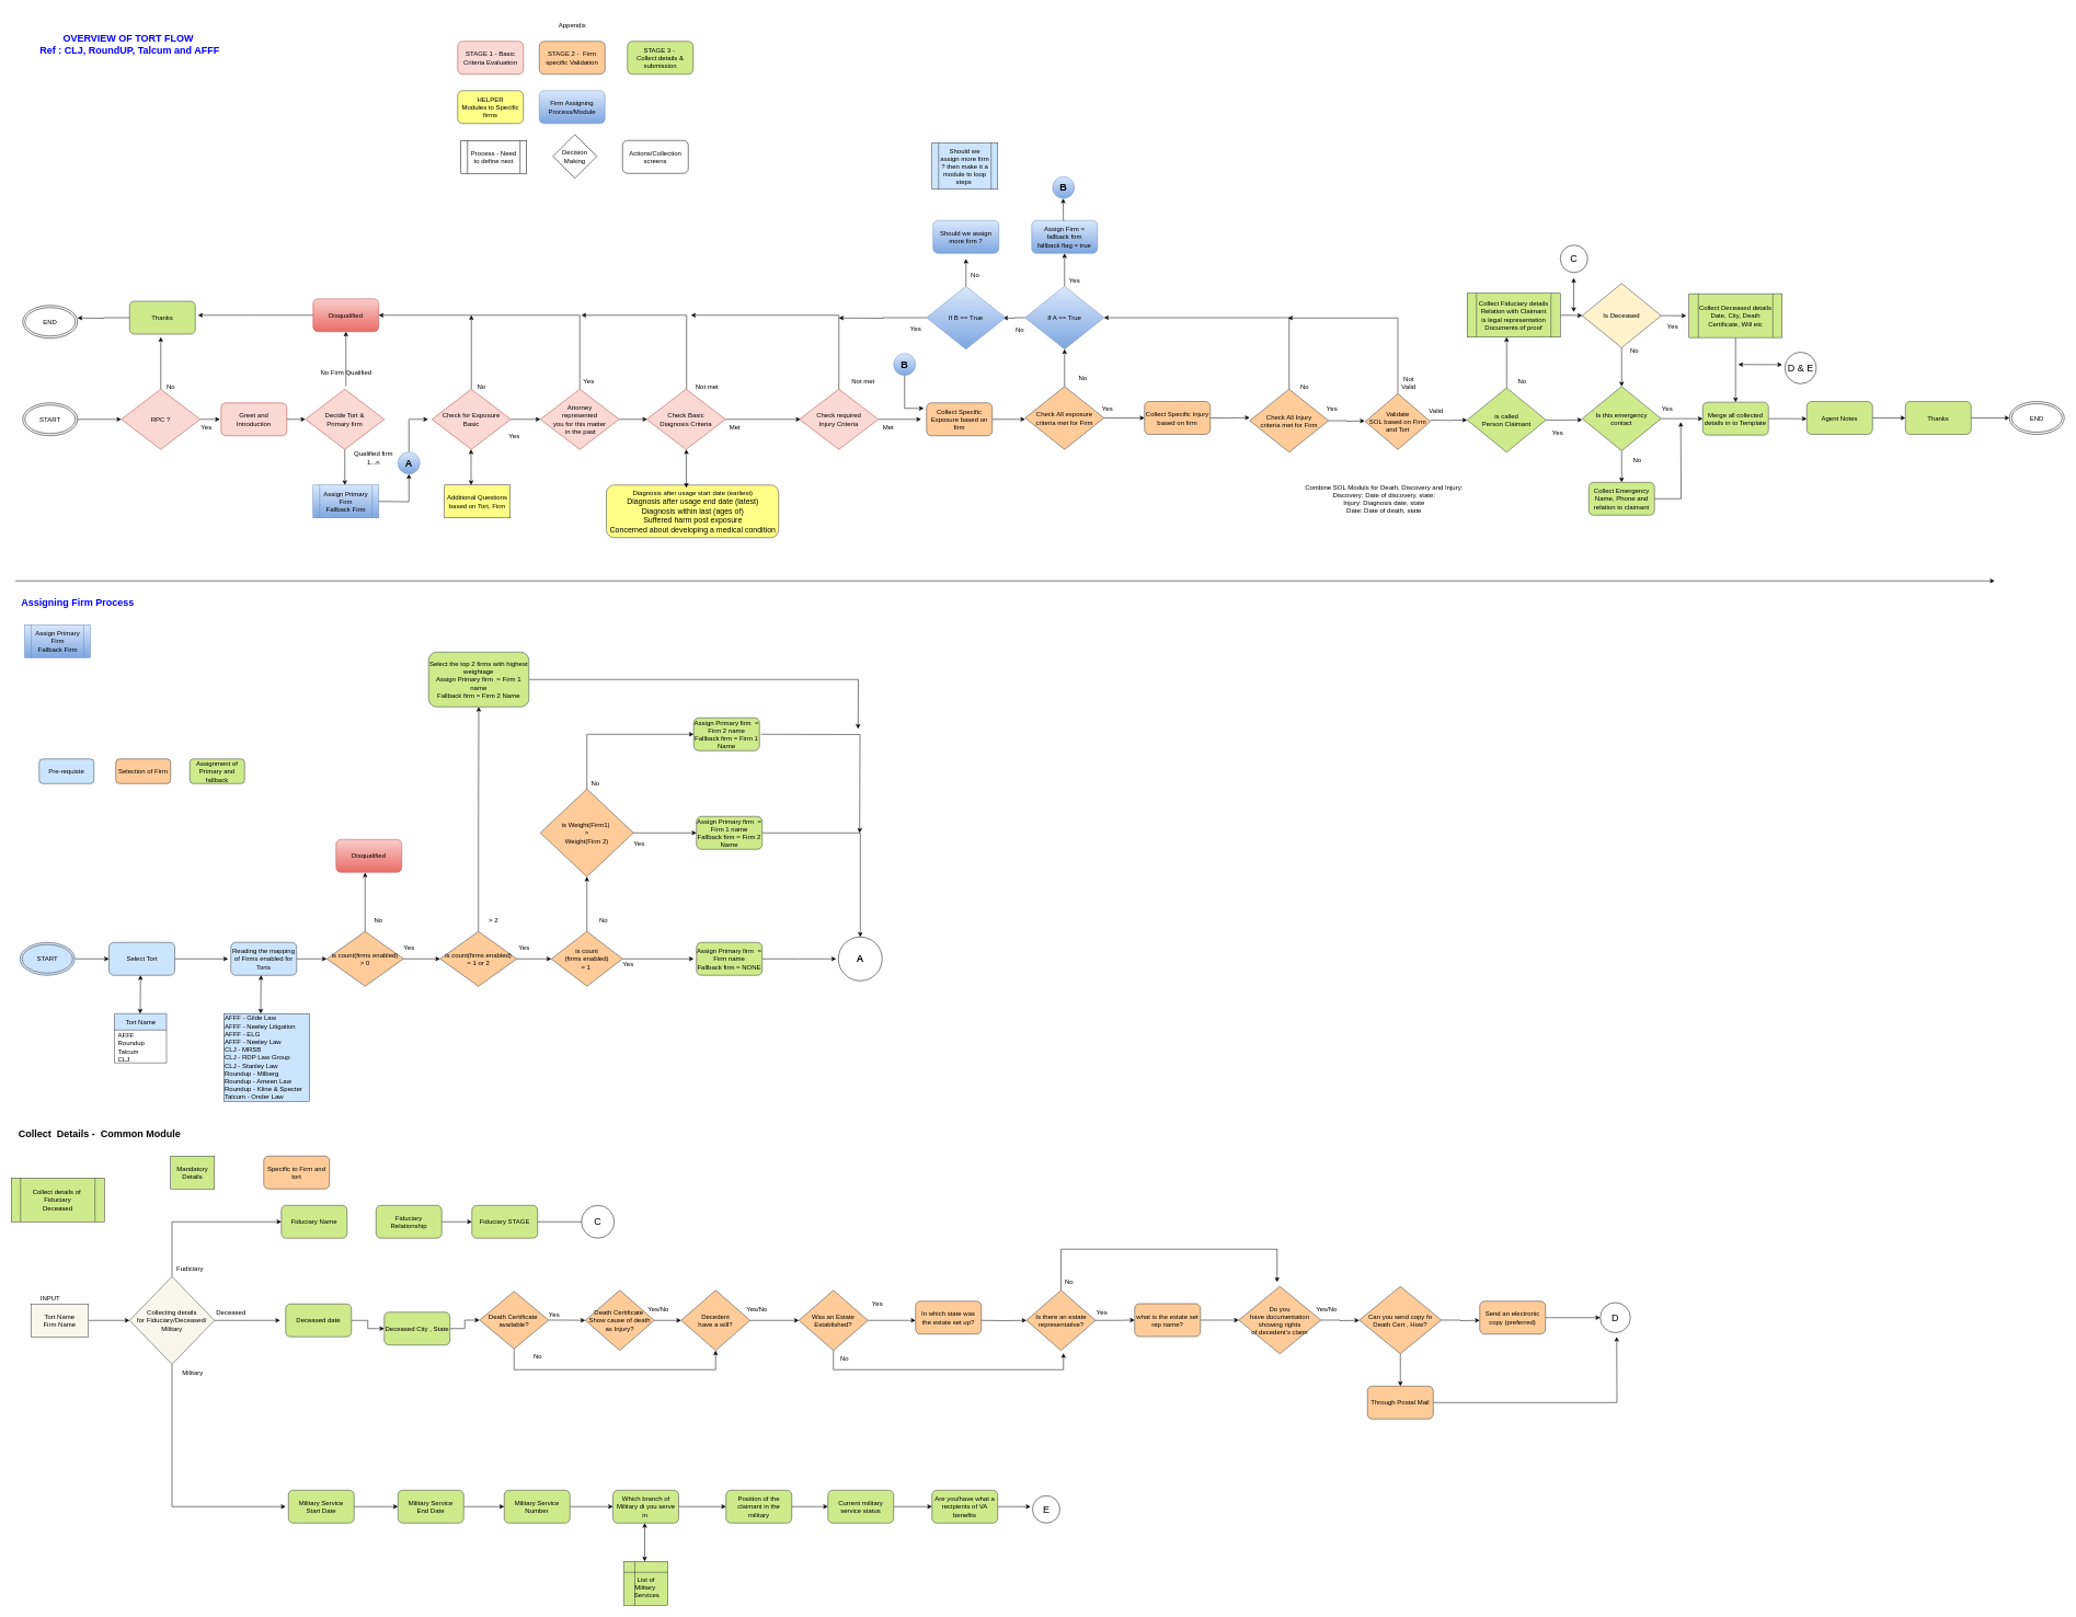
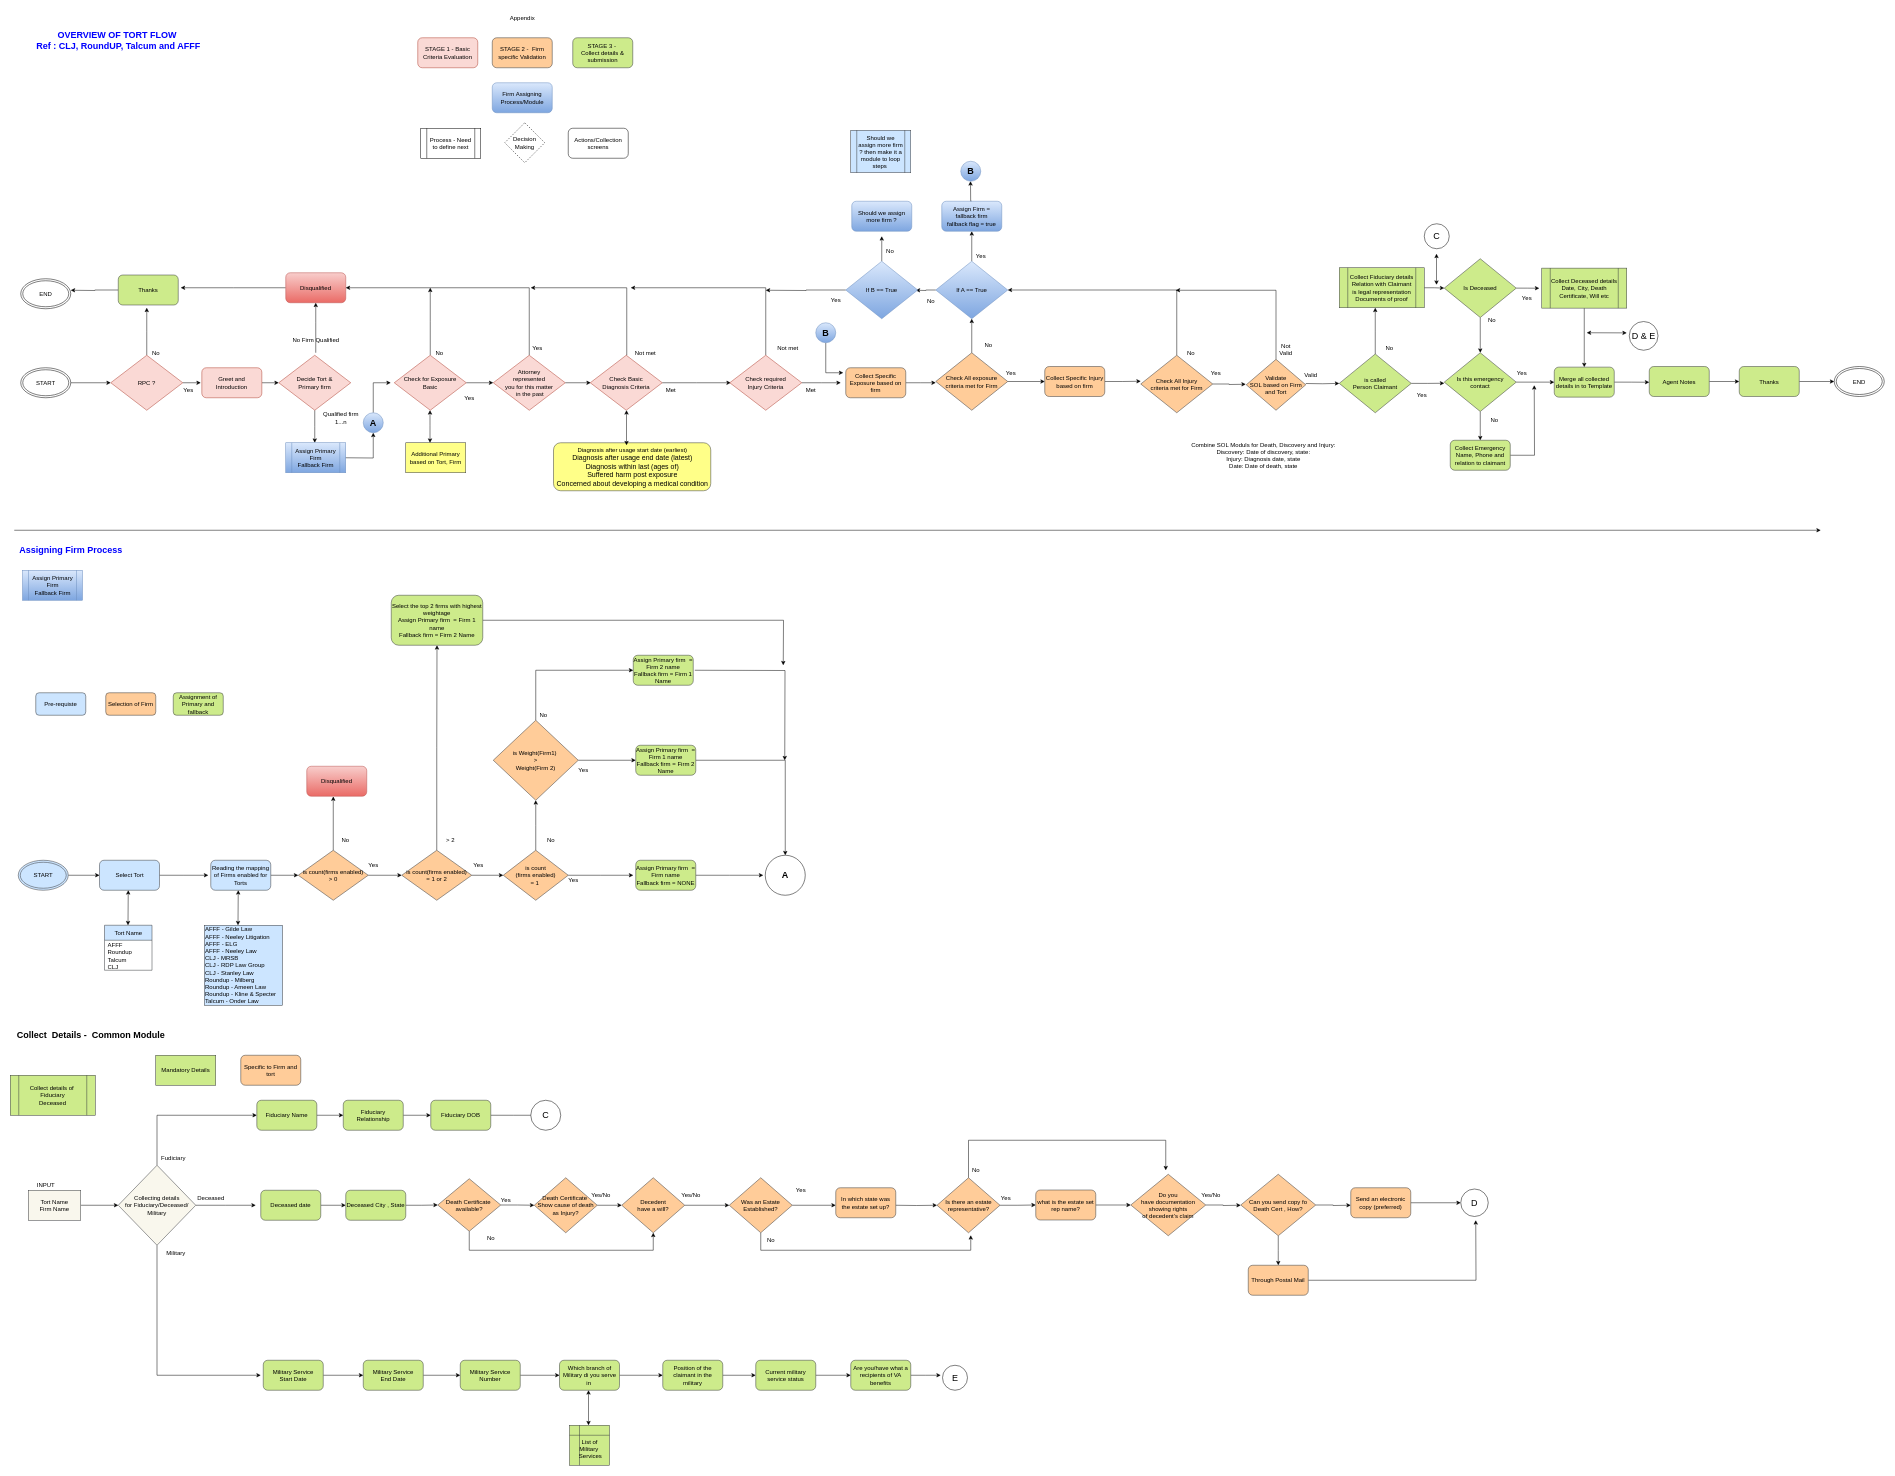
- <mxCell id="131" value="Appendix" style="text;html=1;align=center;verticalAlign=middle;resizable=0;points=[];autosize=1;strokeColor=none;fillColor=none;" vertex="1" parent="1"><mxGeometry x="1009" y="30" width="70" height="30" as="geometry" /></mxCell>
+ <mxCell id="131" value="Appendix" style="text;html=1;align=center;verticalAlign=middle;resizable=0;points=[];autosize=1;strokeColor=none;fillColor=none;" vertex="1" parent="1"><mxGeometry x="1009" y="20" width="70" height="30" as="geometry" /></mxCell>
- <mxCell id="124" value="HELPER&lt;br&gt;Modules to Specific firms" style="rounded=1;whiteSpace=wrap;html=1;fillColor=#ffff88;strokeColor=#36393d;" vertex="1" parent="1"><mxGeometry x="835" y="165" width="120" height="60" as="geometry" /></mxCell>
- <mxCell id="145" value="Decision Making" style="rhombus;whiteSpace=wrap;html=1;" vertex="1" parent="1"><mxGeometry x="1009" y="245" width="80" height="80" as="geometry" /></mxCell>
+ <mxCell id="145" value="Decision Making" style="rhombus;whiteSpace=wrap;html=1;dashed=1;" vertex="1" parent="1"><mxGeometry x="1009" y="245" width="80" height="80" as="geometry" /></mxCell>
- <mxCell id="139" value="Is Deceased" style="rhombus;whiteSpace=wrap;html=1;fillColor=#fff2cc;strokeColor=#36393d;" vertex="1" parent="1"><mxGeometry x="2888" y="517" width="144" height="117.5" as="geometry" /></mxCell>
+ <mxCell id="139" value="Is Deceased" style="rhombus;whiteSpace=wrap;html=1;fillColor=#cdeb8b;strokeColor=#36393d;" vertex="1" parent="1"><mxGeometry x="2888" y="517" width="144" height="117.5" as="geometry" /></mxCell>
- <mxCell id="69" value="Additional Questions based on Tort, Firm" style="rounded=0;whiteSpace=wrap;html=1;fillColor=#ffff88;strokeColor=#36393d;" vertex="1" parent="1"><mxGeometry x="811" y="885" width="120" height="60" as="geometry" /></mxCell>
+ <mxCell id="69" value="Additional Primary based on Tort, Firm" style="rounded=0;whiteSpace=wrap;html=1;fillColor=#ffff88;strokeColor=#36393d;" vertex="1" parent="1"><mxGeometry x="811" y="885" width="120" height="60" as="geometry" /></mxCell>
- <mxCell id="201" value="Mandatory Details" style="rounded=0;whiteSpace=wrap;html=1;fillColor=#cdeb8b;strokeColor=#36393d;" vertex="1" parent="1"><mxGeometry x="311" y="2110" width="80" height="60" as="geometry" /></mxCell>
+ <mxCell id="201" value="Mandatory Details" style="rounded=0;whiteSpace=wrap;html=1;fillColor=#cdeb8b;strokeColor=#36393d;" vertex="1" parent="1"><mxGeometry x="311" y="2110" width="120" height="60" as="geometry" /></mxCell>
+ <mxCell id="169" style="edgeStyle=orthogonalEdgeStyle;rounded=0;orthogonalLoop=1;jettySize=auto;html=1;exitX=1;exitY=0.5;exitDx=0;exitDy=0;entryX=0;entryY=0.5;entryDx=0;entryDy=0;" edge="1" parent="1" source="170" target="172"><mxGeometry relative="1" as="geometry" /></mxCell>
- <mxCell id="174" value="Fiduciary STAGE" style="rounded=1;whiteSpace=wrap;html=1;fillColor=#cdeb8b;strokeColor=#36393d;" vertex="1" parent="1"><mxGeometry x="861" y="2200" width="120" height="60" as="geometry" /></mxCell>
+ <mxCell id="174" value="Fiduciary DOB" style="rounded=1;whiteSpace=wrap;html=1;fillColor=#cdeb8b;strokeColor=#36393d;" vertex="1" parent="1"><mxGeometry x="861" y="2200" width="120" height="60" as="geometry" /></mxCell>
- <mxCell id="176" value="Deceased City , State" style="rounded=1;whiteSpace=wrap;html=1;fillColor=#cdeb8b;strokeColor=#36393d;" vertex="1" parent="1"><mxGeometry x="701" y="2395" width="120" height="60" as="geometry" /></mxCell>
+ <mxCell id="176" value="Deceased City , State" style="rounded=1;whiteSpace=wrap;html=1;fillColor=#cdeb8b;strokeColor=#36393d;" vertex="1" parent="1"><mxGeometry x="691" y="2380" width="120" height="60" as="geometry" /></mxCell>
